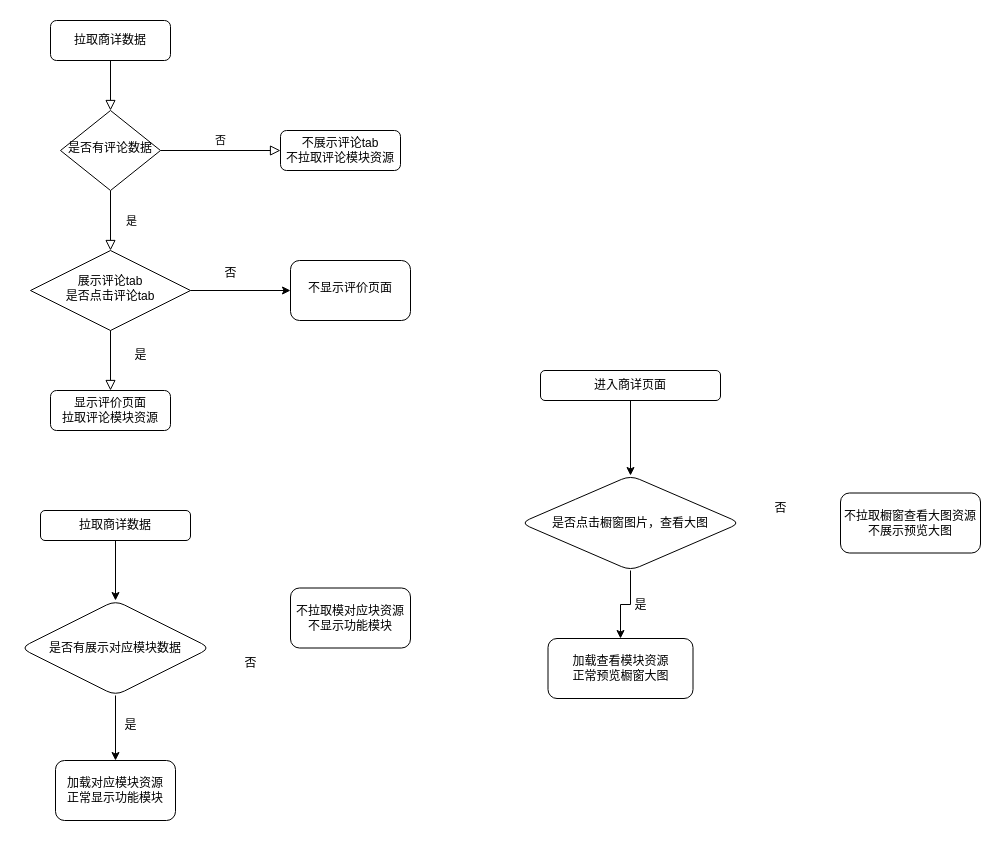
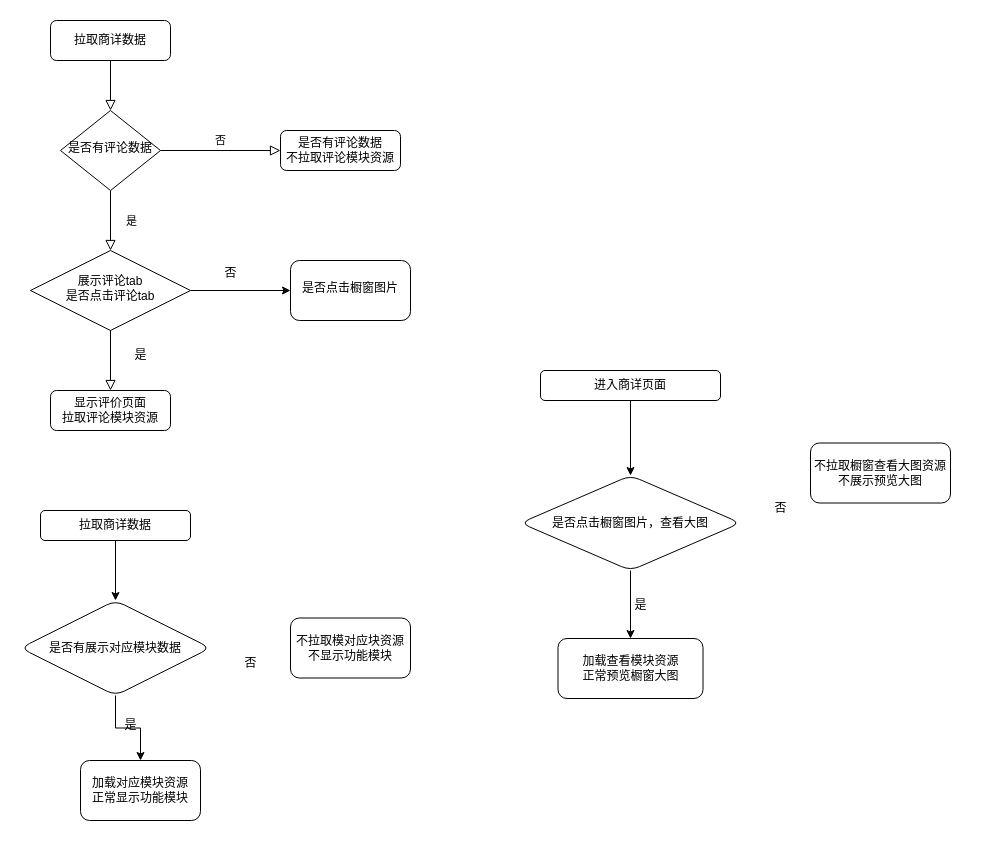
- <mxCell id="7" value="不展示评论tab&lt;br&gt;不拉取评论模块资源" style="rounded=1;whiteSpace=wrap;html=1;fontSize=12;glass=0;strokeWidth=1;shadow=0;" parent="1" vertex="1"><mxGeometry x="280" y="130" width="120" height="40" as="geometry" /></mxCell>
+ <mxCell id="7" value="是否有评论数据&lt;br&gt;不拉取评论模块资源" style="rounded=1;whiteSpace=wrap;html=1;fontSize=12;glass=0;strokeWidth=1;shadow=0;" parent="1" vertex="1"><mxGeometry x="280" y="130" width="120" height="40" as="geometry" /></mxCell>
- <mxCell id="13" value="不显示评价页面" style="whiteSpace=wrap;html=1;shadow=0;strokeWidth=1;spacing=6;spacingTop=-4;rounded=1;" vertex="1" parent="1"><mxGeometry x="290" y="260" width="120" height="60" as="geometry" /></mxCell>
+ <mxCell id="13" value="是否点击橱窗图片" style="whiteSpace=wrap;html=1;shadow=0;strokeWidth=1;spacing=6;spacingTop=-4;rounded=1;" vertex="1" parent="1"><mxGeometry x="290" y="260" width="120" height="60" as="geometry" /></mxCell>
- <mxCell id="28" value="不拉取橱窗查看大图资源&lt;br&gt;不展示预览大图" style="whiteSpace=wrap;html=1;rounded=1;" vertex="1" parent="1"><mxGeometry x="840" y="492.5" width="140" height="60" as="geometry" /></mxCell>
+ <mxCell id="28" value="不拉取橱窗查看大图资源&lt;br&gt;不展示预览大图" style="whiteSpace=wrap;html=1;rounded=1;" vertex="1" parent="1"><mxGeometry x="810" y="442.5" width="140" height="60" as="geometry" /></mxCell>
- <mxCell id="20" value="不拉取模对应块资源&lt;br style=&quot;border-color: var(--border-color);&quot;&gt;不显示功能模块" style="whiteSpace=wrap;html=1;rounded=1;" vertex="1" parent="1"><mxGeometry x="290" y="587.5" width="120" height="60" as="geometry" /></mxCell>
+ <mxCell id="20" value="不拉取模对应块资源&lt;br style=&quot;border-color: var(--border-color);&quot;&gt;不显示功能模块" style="whiteSpace=wrap;html=1;rounded=1;" vertex="1" parent="1"><mxGeometry x="290" y="617.5" width="120" height="60" as="geometry" /></mxCell>
- <mxCell id="30" value="加载查看模块资源&lt;br&gt;正常预览橱窗大图" style="whiteSpace=wrap;html=1;rounded=1;" vertex="1" parent="1"><mxGeometry x="547.5" y="638" width="145" height="60" as="geometry" /></mxCell>
+ <mxCell id="30" value="加载查看模块资源&lt;br&gt;正常预览橱窗大图" style="whiteSpace=wrap;html=1;rounded=1;" vertex="1" parent="1"><mxGeometry x="557.5" y="638" width="145" height="60" as="geometry" /></mxCell>
- <mxCell id="22" value="加载对应模块资源&lt;br&gt;正常显示功能模块" style="whiteSpace=wrap;html=1;rounded=1;" vertex="1" parent="1"><mxGeometry x="55" y="760" width="120" height="60" as="geometry" /></mxCell>
+ <mxCell id="22" value="加载对应模块资源&lt;br&gt;正常显示功能模块" style="whiteSpace=wrap;html=1;rounded=1;" vertex="1" parent="1"><mxGeometry x="80" y="760" width="120" height="60" as="geometry" /></mxCell>
